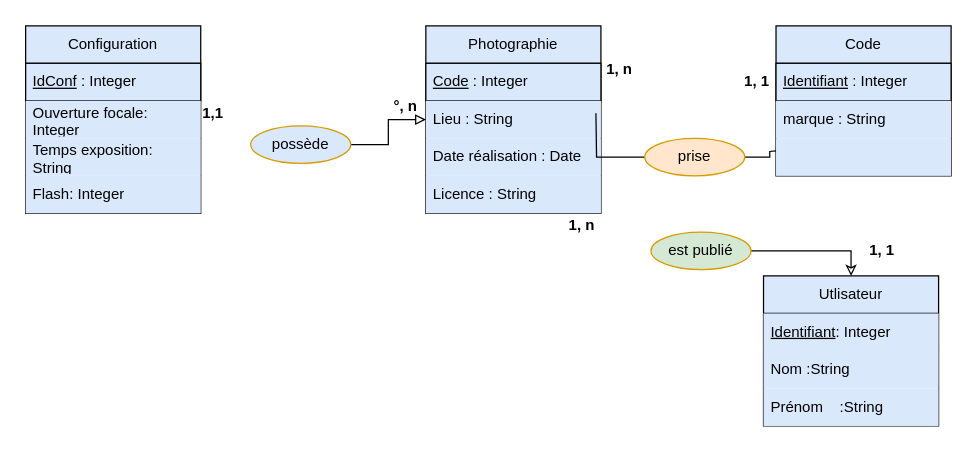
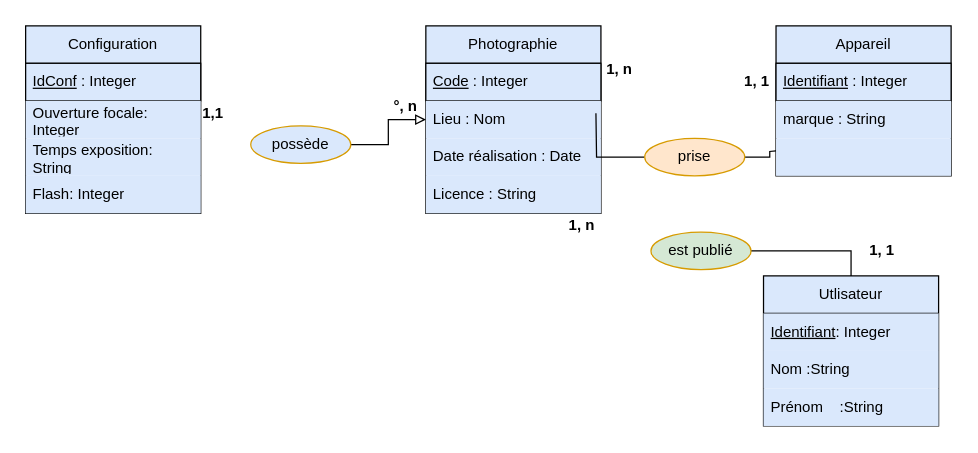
- <mxCell id="16" value="Code" style="swimlane;fontStyle=0;childLayout=stackLayout;horizontal=1;startSize=30;horizontalStack=0;resizeParent=1;resizeParentMax=0;resizeLast=0;collapsible=1;marginBottom=0;whiteSpace=wrap;html=1;fillColor=#dae8fc;strokeColor=#000000;" parent="1" vertex="1"><mxGeometry x="620" y="20" width="140" height="120" as="geometry" /></mxCell>
+ <mxCell id="16" value="Appareil" style="swimlane;fontStyle=0;childLayout=stackLayout;horizontal=1;startSize=30;horizontalStack=0;resizeParent=1;resizeParentMax=0;resizeLast=0;collapsible=1;marginBottom=0;whiteSpace=wrap;html=1;fillColor=#dae8fc;strokeColor=#000000;" parent="1" vertex="1"><mxGeometry x="620" y="20" width="140" height="120" as="geometry" /></mxCell>
- <mxCell id="4" value="&lt;div&gt;Lieu : String&lt;/div&gt;" style="text;strokeColor=none;fillColor=#dae8fc;align=left;verticalAlign=middle;spacingLeft=4;spacingRight=4;overflow=hidden;points=[[0,0.5],[1,0.5]];portConstraint=eastwest;rotatable=0;whiteSpace=wrap;html=1;" parent="2" vertex="1"><mxGeometry y="60" width="140" height="30" as="geometry" /></mxCell>
+ <mxCell id="4" value="&lt;div&gt;Lieu : Nom&lt;/div&gt;" style="text;strokeColor=none;fillColor=#dae8fc;align=left;verticalAlign=middle;spacingLeft=4;spacingRight=4;overflow=hidden;points=[[0,0.5],[1,0.5]];portConstraint=eastwest;rotatable=0;whiteSpace=wrap;html=1;" parent="2" vertex="1"><mxGeometry y="60" width="140" height="30" as="geometry" /></mxCell>
- <mxCell id="29" value="" style="edgeStyle=orthogonalEdgeStyle;rounded=0;orthogonalLoop=1;jettySize=auto;html=1;entryX=0.5;entryY=0;entryDx=0;entryDy=0;endArrow=classic;endFill=0;" parent="1" source="30" target="25" edge="1"><mxGeometry relative="1" as="geometry" /></mxCell>
+ <mxCell id="29" value="" style="edgeStyle=orthogonalEdgeStyle;rounded=0;orthogonalLoop=1;jettySize=auto;html=1;entryX=0.5;entryY=0;entryDx=0;entryDy=0;endArrow=none;endFill=0;" parent="1" source="30" target="25" edge="1"><mxGeometry relative="1" as="geometry" /></mxCell>
